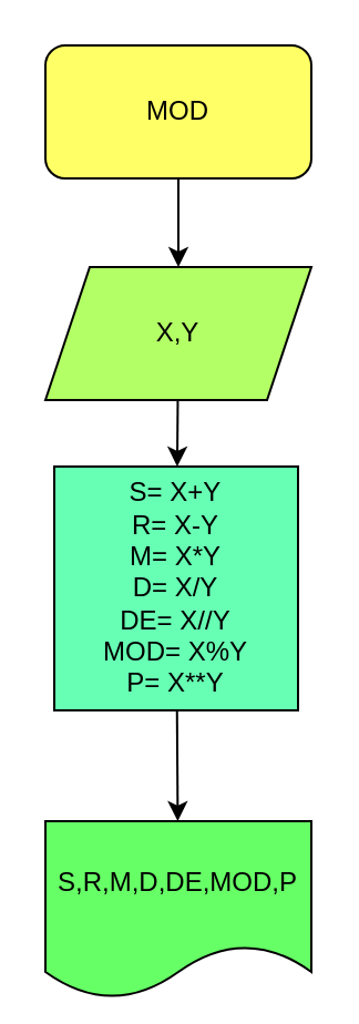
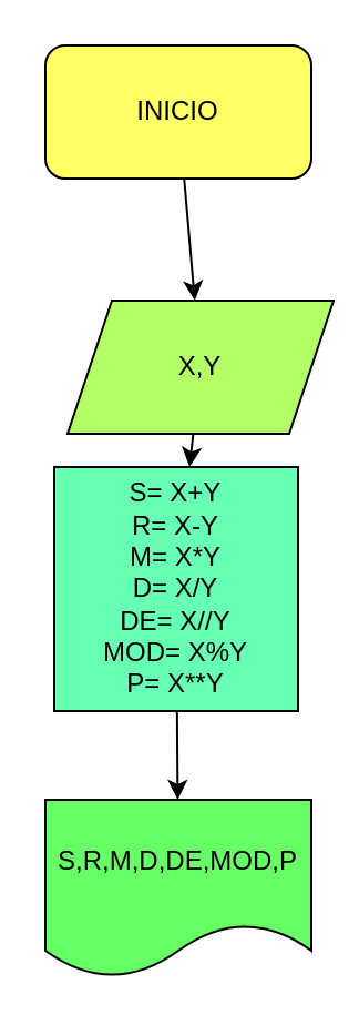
- <mxCell id="3" value="MOD" style="rounded=1;whiteSpace=wrap;html=1;fillColor=#FFFF66;" vertex="1" parent="1"><mxGeometry x="20" y="20" width="120" height="60" as="geometry" /></mxCell>
+ <mxCell id="3" value="INICIO" style="rounded=1;whiteSpace=wrap;html=1;fillColor=#FFFF66;" vertex="1" parent="1"><mxGeometry x="20" y="20" width="120" height="60" as="geometry" /></mxCell>
- <mxCell id="5" value="X,Y" style="shape=parallelogram;perimeter=parallelogramPerimeter;whiteSpace=wrap;html=1;fixedSize=1;fillColor=#B3FF66;" vertex="1" parent="1"><mxGeometry x="20" y="120" width="120" height="60" as="geometry" /></mxCell>
+ <mxCell id="5" value="X,Y" style="shape=parallelogram;perimeter=parallelogramPerimeter;whiteSpace=wrap;html=1;fixedSize=1;fillColor=#B3FF66;" vertex="1" parent="1"><mxGeometry x="30" y="135" width="120" height="60" as="geometry" /></mxCell>
- <mxCell id="8" value="S,R,M,D,DE,MOD,P" style="shape=document;whiteSpace=wrap;html=1;boundedLbl=1;fillColor=#66FF66;" vertex="1" parent="1"><mxGeometry x="20" y="370" width="120" height="80" as="geometry" /></mxCell>
+ <mxCell id="8" value="S,R,M,D,DE,MOD,P" style="shape=document;whiteSpace=wrap;html=1;boundedLbl=1;fillColor=#66FF66;" vertex="1" parent="1"><mxGeometry x="20" y="360" width="120" height="80" as="geometry" /></mxCell>
